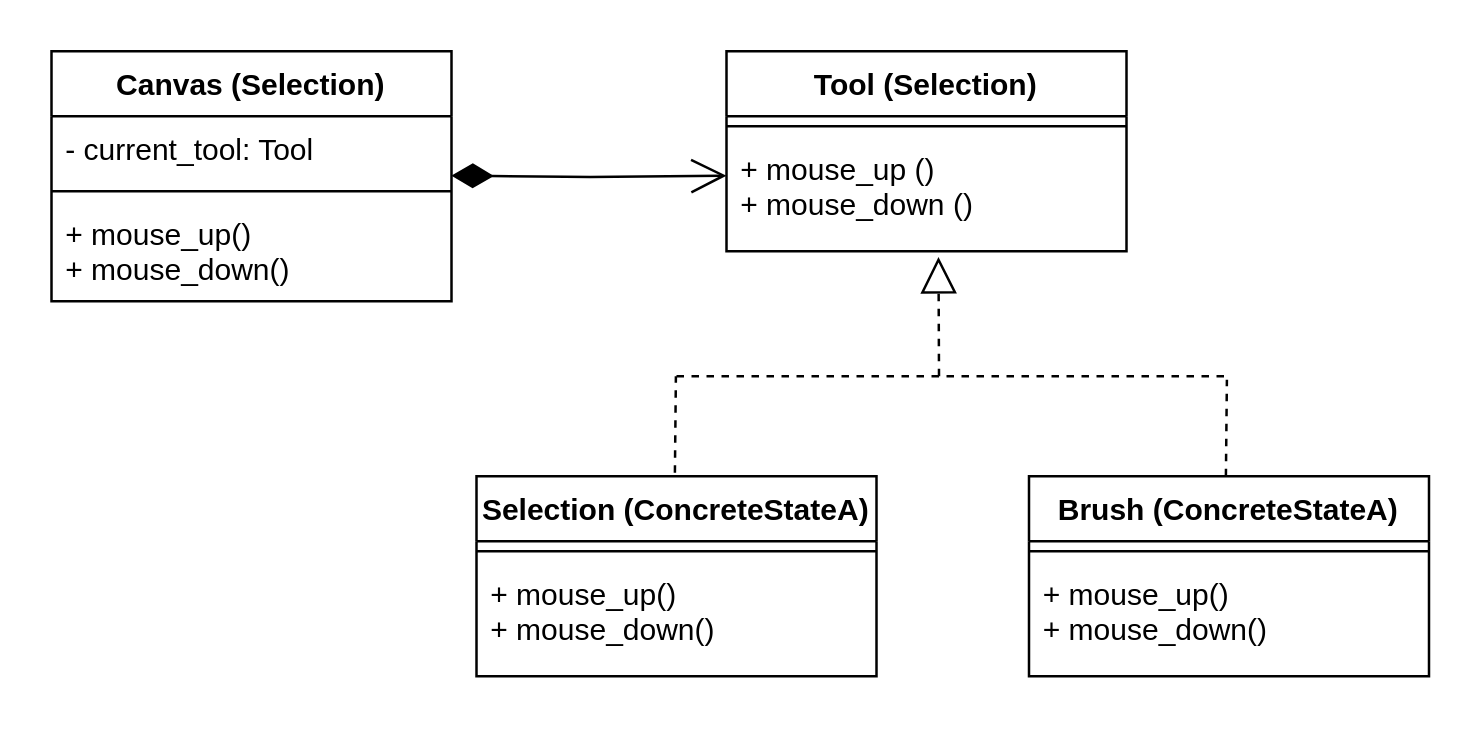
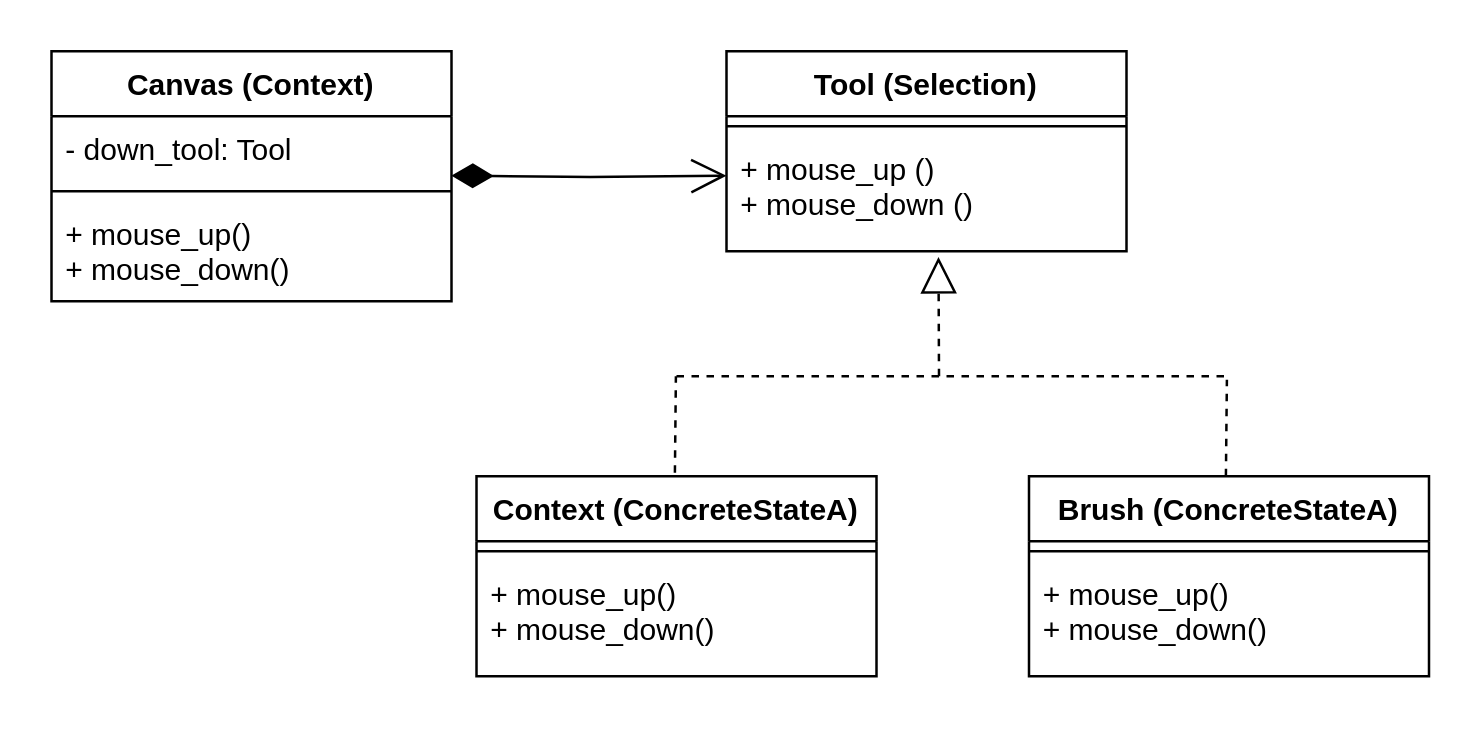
- <mxCell id="2" value="Canvas (Selection)" style="swimlane;fontStyle=1;align=center;verticalAlign=top;childLayout=stackLayout;horizontal=1;startSize=26;horizontalStack=0;resizeParent=1;resizeParentMax=0;resizeLast=0;collapsible=1;marginBottom=0;" parent="1" vertex="1"><mxGeometry x="20" y="20" width="160" height="100" as="geometry" /></mxCell>
+ <mxCell id="2" value="Canvas (Context)" style="swimlane;fontStyle=1;align=center;verticalAlign=top;childLayout=stackLayout;horizontal=1;startSize=26;horizontalStack=0;resizeParent=1;resizeParentMax=0;resizeLast=0;collapsible=1;marginBottom=0;" parent="1" vertex="1"><mxGeometry x="20" y="20" width="160" height="100" as="geometry" /></mxCell>
- <mxCell id="3" value="- current_tool: Tool" style="text;strokeColor=none;fillColor=none;align=left;verticalAlign=top;spacingLeft=4;spacingRight=4;overflow=hidden;rotatable=0;points=[[0,0.5],[1,0.5]];portConstraint=eastwest;" parent="2" vertex="1"><mxGeometry y="26" width="160" height="26" as="geometry" /></mxCell>
+ <mxCell id="3" value="- down_tool: Tool" style="text;strokeColor=none;fillColor=none;align=left;verticalAlign=top;spacingLeft=4;spacingRight=4;overflow=hidden;rotatable=0;points=[[0,0.5],[1,0.5]];portConstraint=eastwest;" parent="2" vertex="1"><mxGeometry y="26" width="160" height="26" as="geometry" /></mxCell>
- <mxCell id="9" value="Selection (ConcreteStateA)" style="swimlane;fontStyle=1;align=center;verticalAlign=top;childLayout=stackLayout;horizontal=1;startSize=26;horizontalStack=0;resizeParent=1;resizeParentMax=0;resizeLast=0;collapsible=1;marginBottom=0;" parent="1" vertex="1"><mxGeometry x="190" y="190" width="160" height="80" as="geometry" /></mxCell>
+ <mxCell id="9" value="Context (ConcreteStateA)" style="swimlane;fontStyle=1;align=center;verticalAlign=top;childLayout=stackLayout;horizontal=1;startSize=26;horizontalStack=0;resizeParent=1;resizeParentMax=0;resizeLast=0;collapsible=1;marginBottom=0;" parent="1" vertex="1"><mxGeometry x="190" y="190" width="160" height="80" as="geometry" /></mxCell>
